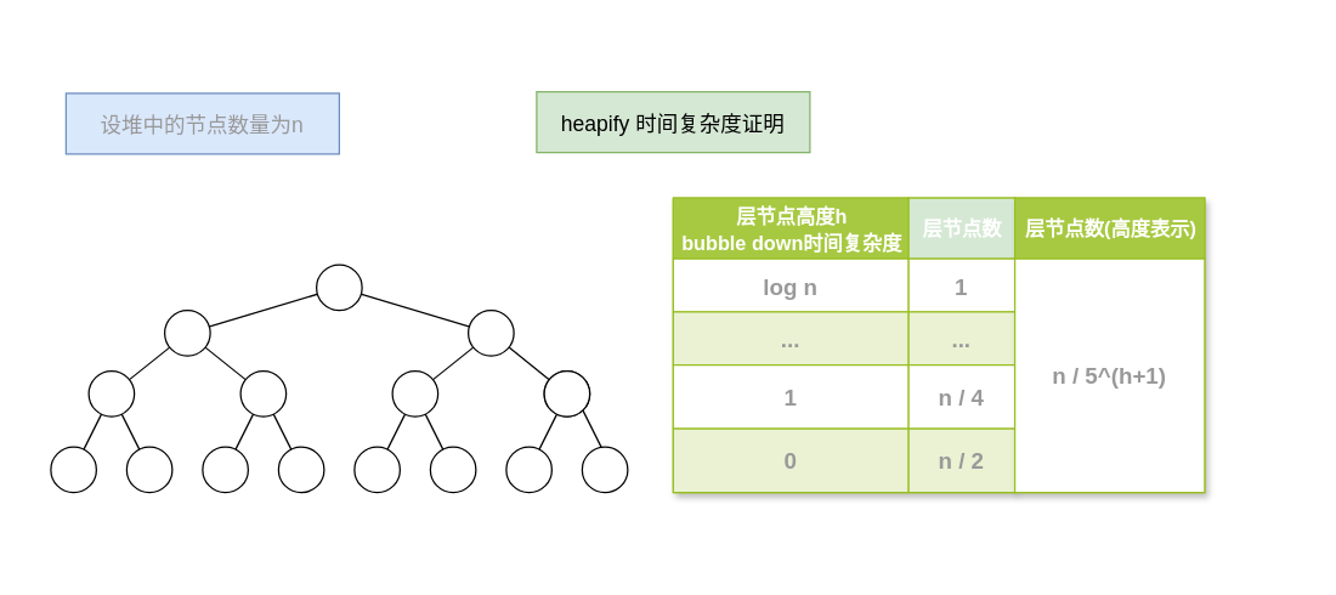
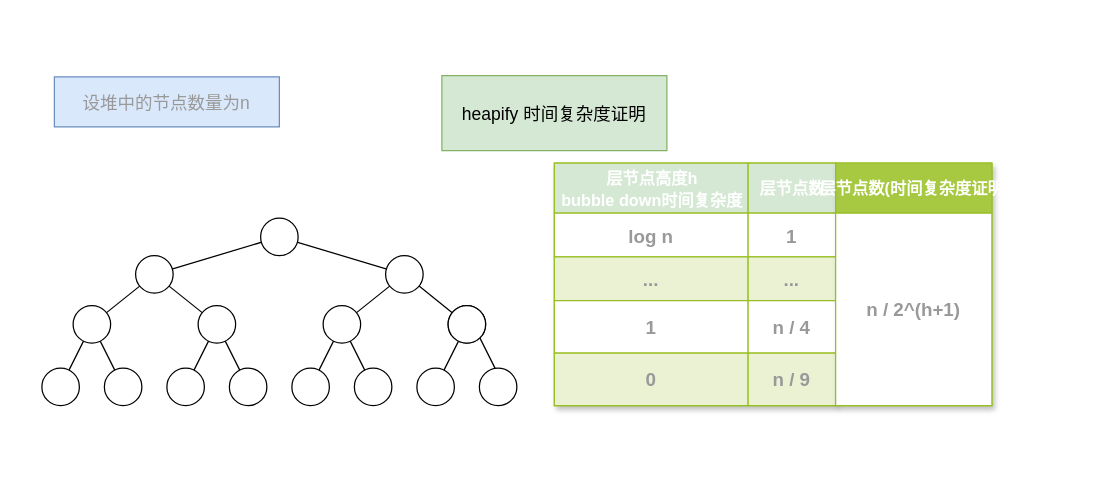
- <mxCell id="2" value="&lt;font style=&quot;font-size: 14px;&quot;&gt;heapify 时间复杂度证明&lt;br&gt;&lt;/font&gt;" style="text;html=1;strokeColor=#82b366;fillColor=#d5e8d4;align=center;verticalAlign=middle;whiteSpace=wrap;rounded=0;fontSize=15;fontColor=#000000;" parent="1" vertex="1"><mxGeometry x="353" y="60" width="180" height="40" as="geometry" /></mxCell>
+ <mxCell id="2" value="&lt;font style=&quot;font-size: 14px;&quot;&gt;heapify 时间复杂度证明&lt;br&gt;&lt;/font&gt;" style="text;html=1;strokeColor=#82b366;fillColor=#d5e8d4;align=center;verticalAlign=middle;whiteSpace=wrap;rounded=0;fontSize=15;fontColor=#000000;" parent="1" vertex="1"><mxGeometry x="353" y="60" width="180" height="60" as="geometry" /></mxCell>
- <mxCell id="40" value="&lt;font style=&quot;font-size: 13px;&quot;&gt;层节点高度h&lt;br style=&quot;&quot;&gt;bubble down时间复杂度&lt;/font&gt;" style="connectable=0;recursiveResize=0;strokeColor=inherit;fillColor=#A7C942;align=center;fontStyle=1;fontColor=#FFFFFF;html=1;fontSize=15;" vertex="1" parent="39"><mxGeometry width="155" height="40" as="geometry"><mxRectangle width="155" height="40" as="alternateBounds" /></mxGeometry></mxCell>
+ <mxCell id="40" value="&lt;font style=&quot;font-size: 13px;&quot;&gt;层节点高度h&lt;br style=&quot;&quot;&gt;bubble down时间复杂度&lt;/font&gt;" style="connectable=0;recursiveResize=0;strokeColor=inherit;fillColor=#d5e8d4;align=center;fontStyle=1;fontColor=#FFFFFF;html=1;fontSize=15;" vertex="1" parent="39"><mxGeometry width="155" height="40" as="geometry"><mxRectangle width="155" height="40" as="alternateBounds" /></mxGeometry></mxCell>
- <mxCell id="56" value="层节点数(高度表示)" style="connectable=0;recursiveResize=0;strokeColor=inherit;fillColor=#A7C942;align=center;fontStyle=1;fontColor=#FFFFFF;html=1;fontSize=13;" vertex="1" parent="55"><mxGeometry width="125" height="40" as="geometry"><mxRectangle width="125" height="40" as="alternateBounds" /></mxGeometry></mxCell>
+ <mxCell id="56" value="层节点数(时间复杂度证明)" style="connectable=0;recursiveResize=0;strokeColor=inherit;fillColor=#A7C942;align=center;fontStyle=1;fontColor=#FFFFFF;html=1;fontSize=13;" vertex="1" parent="55"><mxGeometry width="125" height="40" as="geometry"><mxRectangle width="125" height="40" as="alternateBounds" /></mxGeometry></mxCell>
- <mxCell id="58" value="n / 5^(h+1)" style="connectable=0;recursiveResize=0;strokeColor=inherit;fillColor=inherit;align=center;whiteSpace=wrap;html=1;fontColor=#999999;fontSize=15;fontStyle=1" vertex="1" parent="57"><mxGeometry width="125" height="154" as="geometry"><mxRectangle width="125" height="154" as="alternateBounds" /></mxGeometry></mxCell>
+ <mxCell id="58" value="n / 2^(h+1)" style="connectable=0;recursiveResize=0;strokeColor=inherit;fillColor=inherit;align=center;whiteSpace=wrap;html=1;fontColor=#999999;fontSize=15;fontStyle=1" vertex="1" parent="57"><mxGeometry width="125" height="154" as="geometry"><mxRectangle width="125" height="154" as="alternateBounds" /></mxGeometry></mxCell>
- <mxCell id="53" value="n / 2" style="connectable=0;recursiveResize=0;strokeColor=inherit;fillColor=inherit;whiteSpace=wrap;html=1;fontColor=#999999;fontSize=15;fontStyle=1" vertex="1" parent="51"><mxGeometry x="155" width="70" height="42" as="geometry"><mxRectangle width="70" height="42" as="alternateBounds" /></mxGeometry></mxCell>
+ <mxCell id="53" value="n / 9" style="connectable=0;recursiveResize=0;strokeColor=inherit;fillColor=inherit;whiteSpace=wrap;html=1;fontColor=#999999;fontSize=15;fontStyle=1" vertex="1" parent="51"><mxGeometry x="155" width="70" height="42" as="geometry"><mxRectangle width="70" height="42" as="alternateBounds" /></mxGeometry></mxCell>
